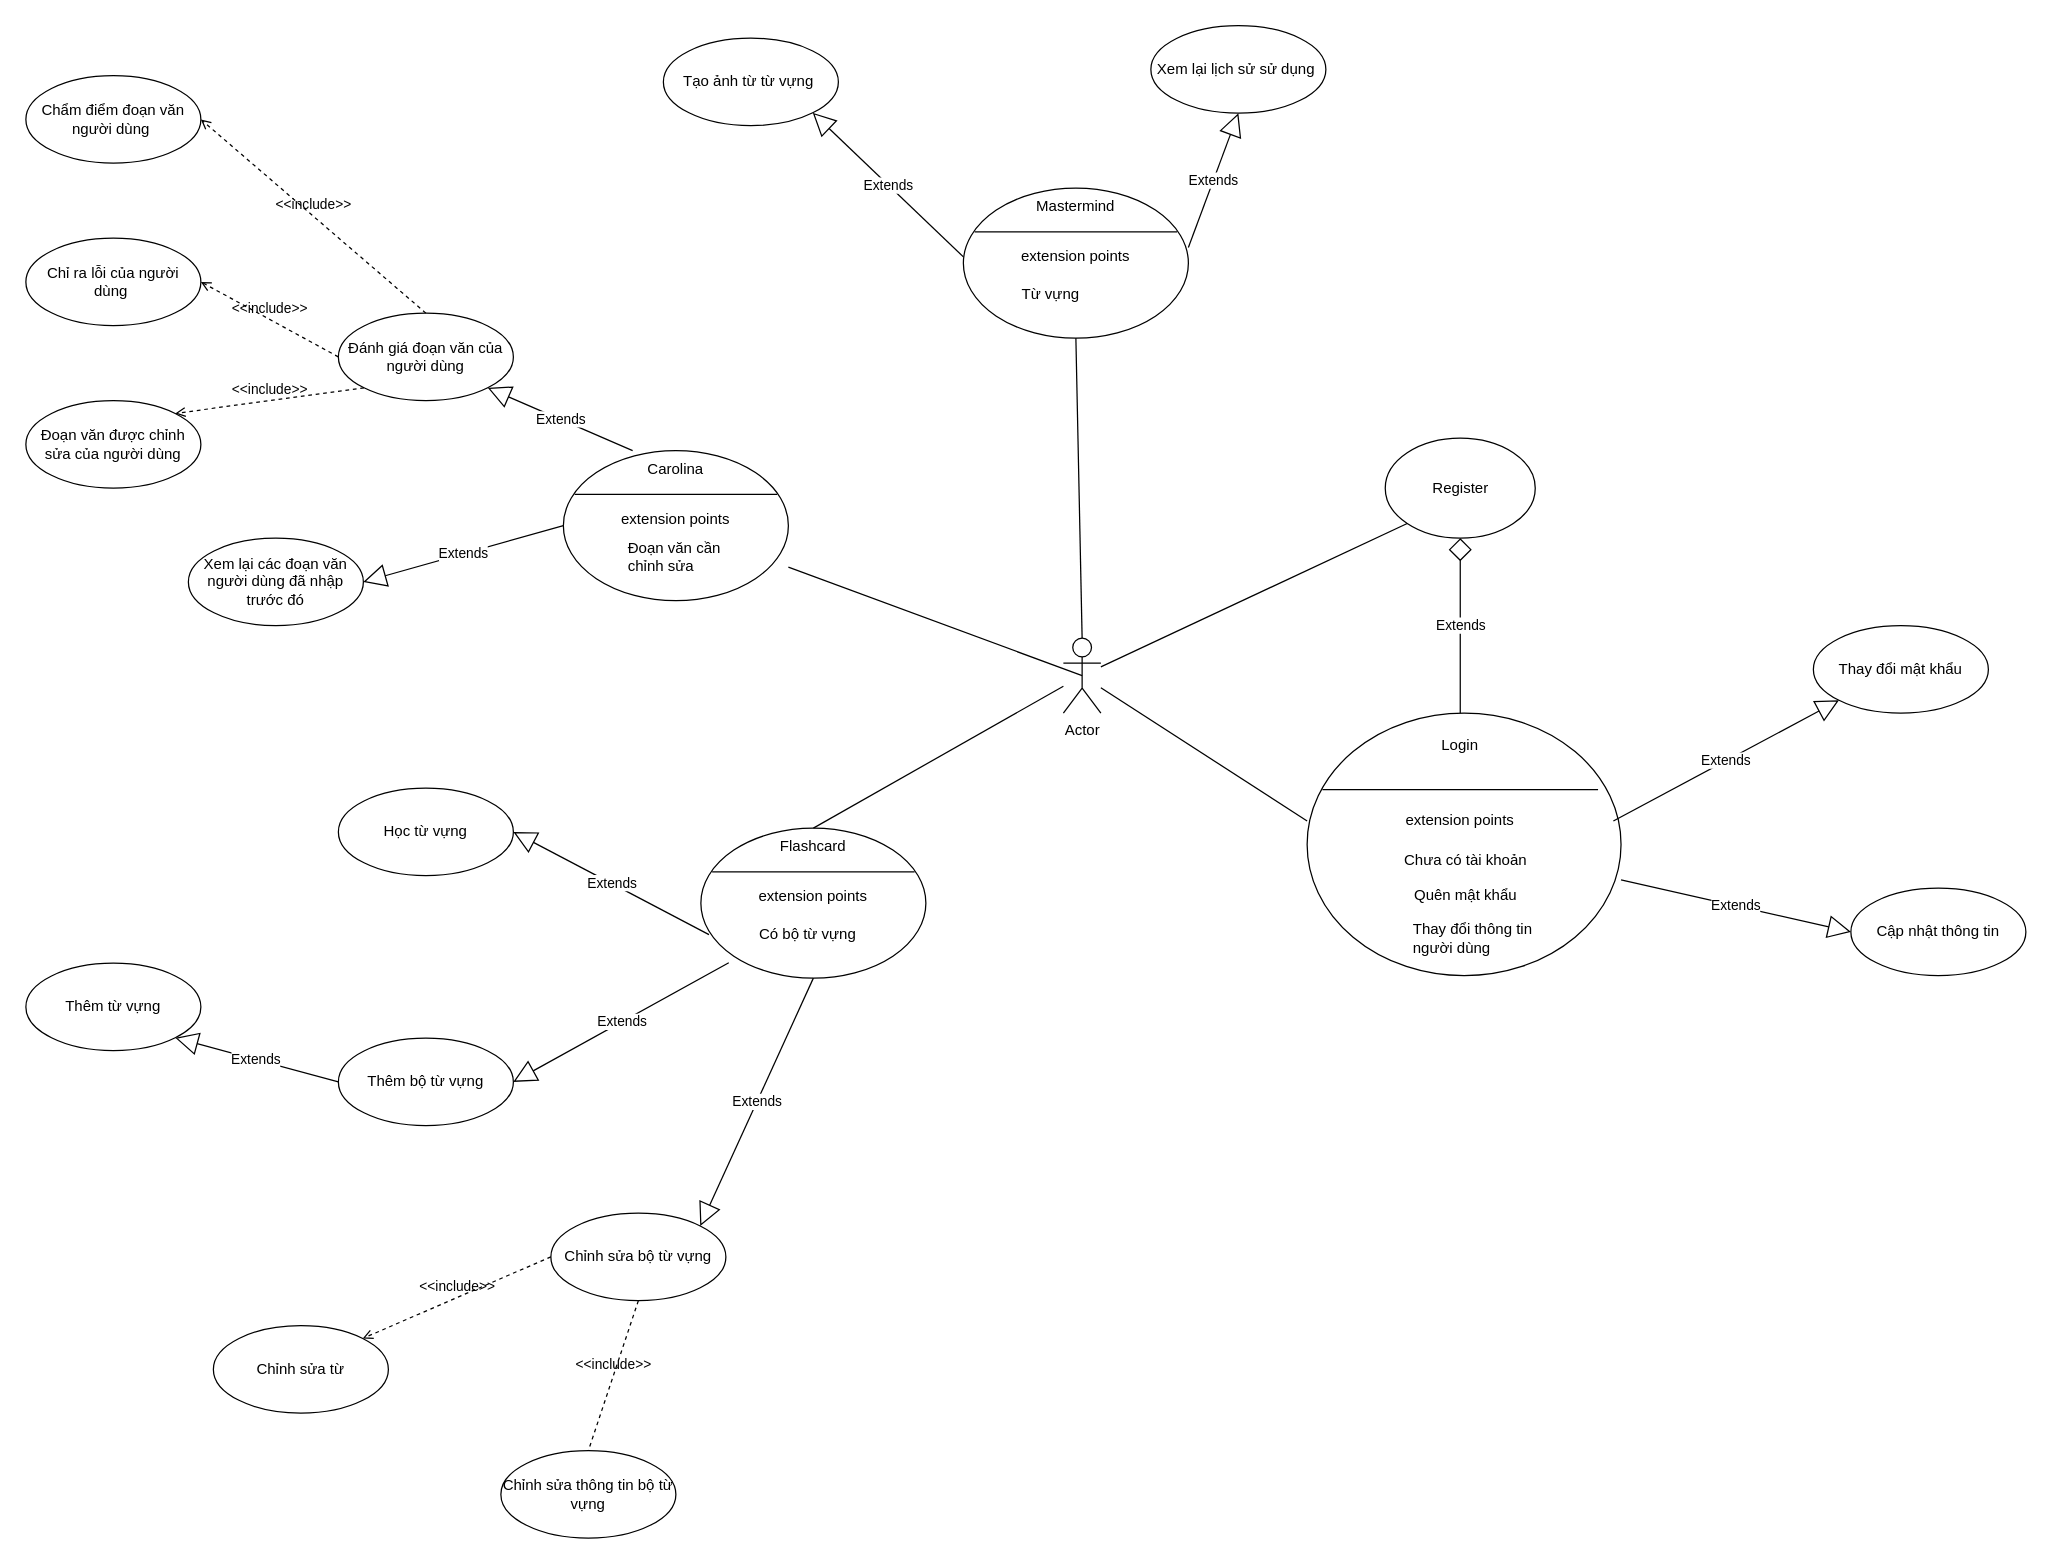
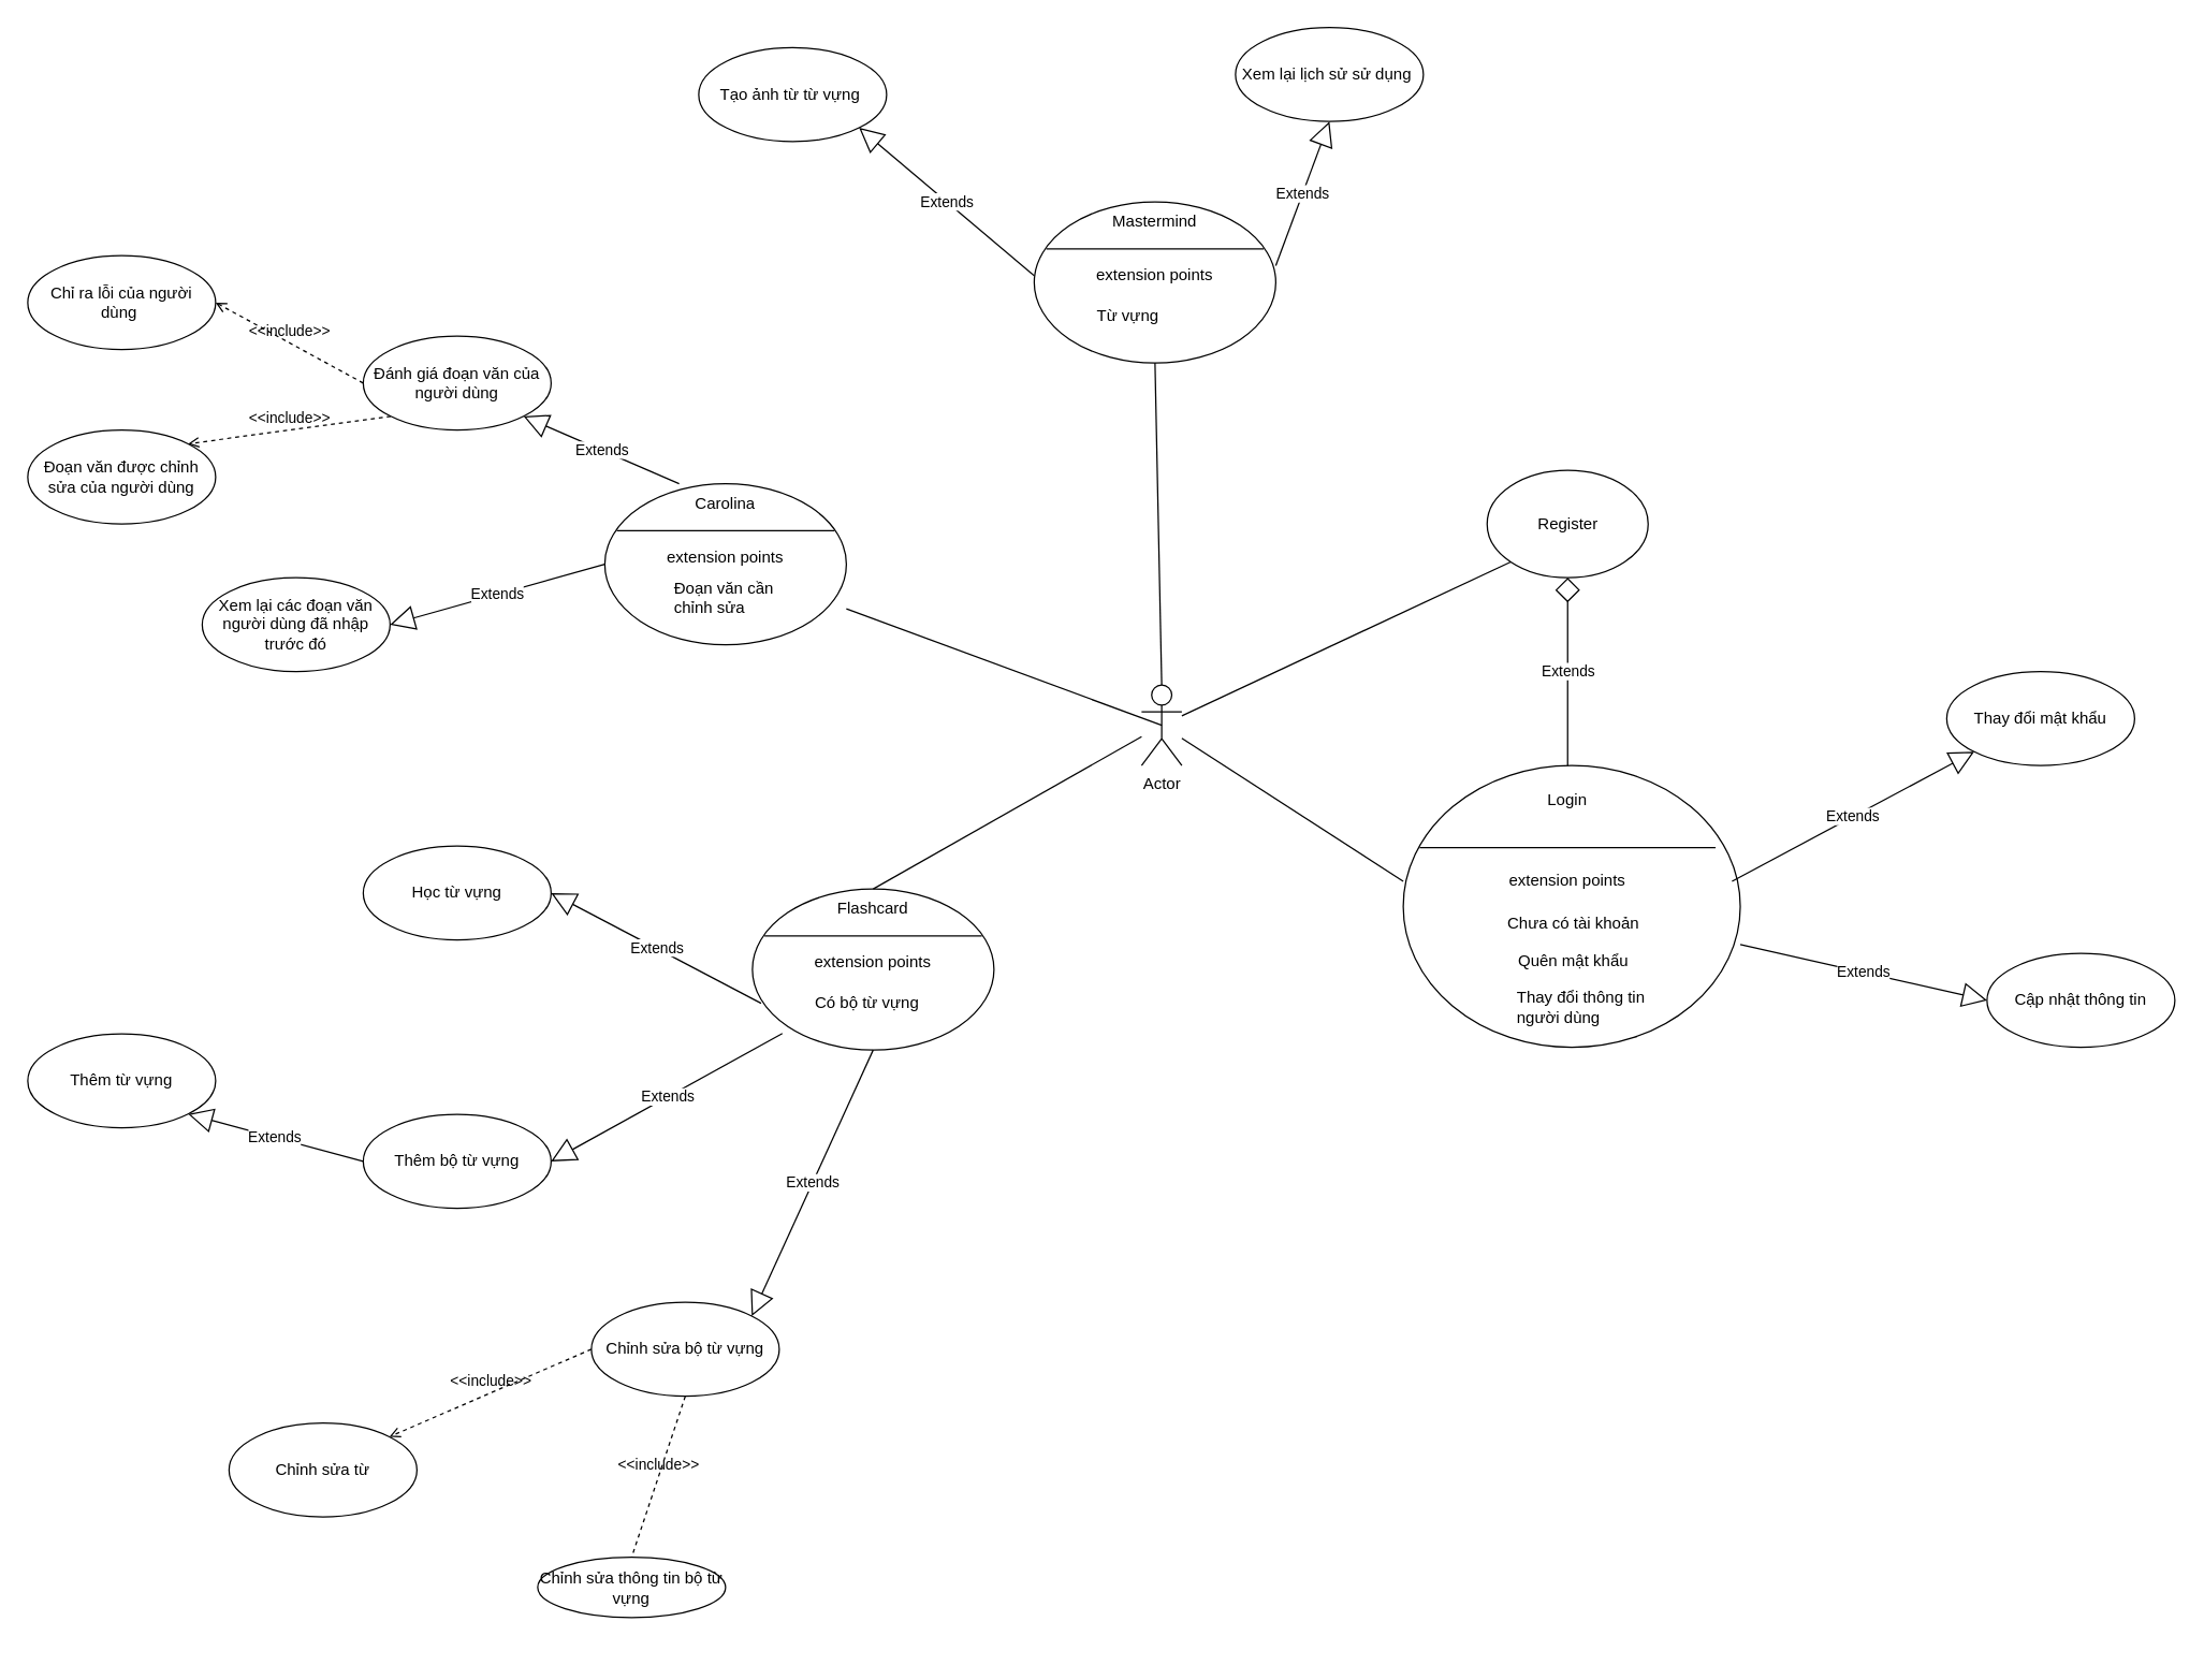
- <mxCell id="59" value="Tạo ảnh từ từ vựng&amp;nbsp;" style="ellipse;whiteSpace=wrap;html=1;" parent="1" vertex="1"><mxGeometry x="530" y="30" width="140" height="70" as="geometry" /></mxCell>
+ <mxCell id="59" value="Tạo ảnh từ từ vựng&amp;nbsp;" style="ellipse;whiteSpace=wrap;html=1;" parent="1" vertex="1"><mxGeometry x="520" y="35" width="140" height="70" as="geometry" /></mxCell>
- <mxCell id="43" value="Chẩm điểm đoạn văn người dùng&amp;nbsp;" style="ellipse;whiteSpace=wrap;html=1;" parent="1" vertex="1"><mxGeometry x="20" y="60" width="140" height="70" as="geometry" /></mxCell>
- <mxCell id="47" value="&amp;lt;&amp;lt;include&amp;gt;&amp;gt;" style="html=1;verticalAlign=bottom;labelBackgroundColor=none;endArrow=open;endFill=0;dashed=1;rounded=0;exitX=0.5;exitY=0;exitDx=0;exitDy=0;entryX=1;entryY=0.5;entryDx=0;entryDy=0;" parent="1" source="42" target="43" edge="1"><mxGeometry x="0.001" width="160" relative="1" as="geometry"><mxPoint x="321" y="635" as="sourcePoint" /><mxPoint x="170" y="700" as="targetPoint" /><mxPoint as="offset" /></mxGeometry></mxCell>
- <mxCell id="34" value="Chỉnh sửa thông tin bộ từ vựng" style="ellipse;whiteSpace=wrap;html=1;" parent="1" vertex="1"><mxGeometry x="400" y="1160" width="140" height="70" as="geometry" /></mxCell>
+ <mxCell id="34" value="Chỉnh sửa thông tin bộ từ vựng" style="ellipse;whiteSpace=wrap;html=1;" parent="1" vertex="1"><mxGeometry x="400" y="1160" width="140" height="45" as="geometry" /></mxCell>
